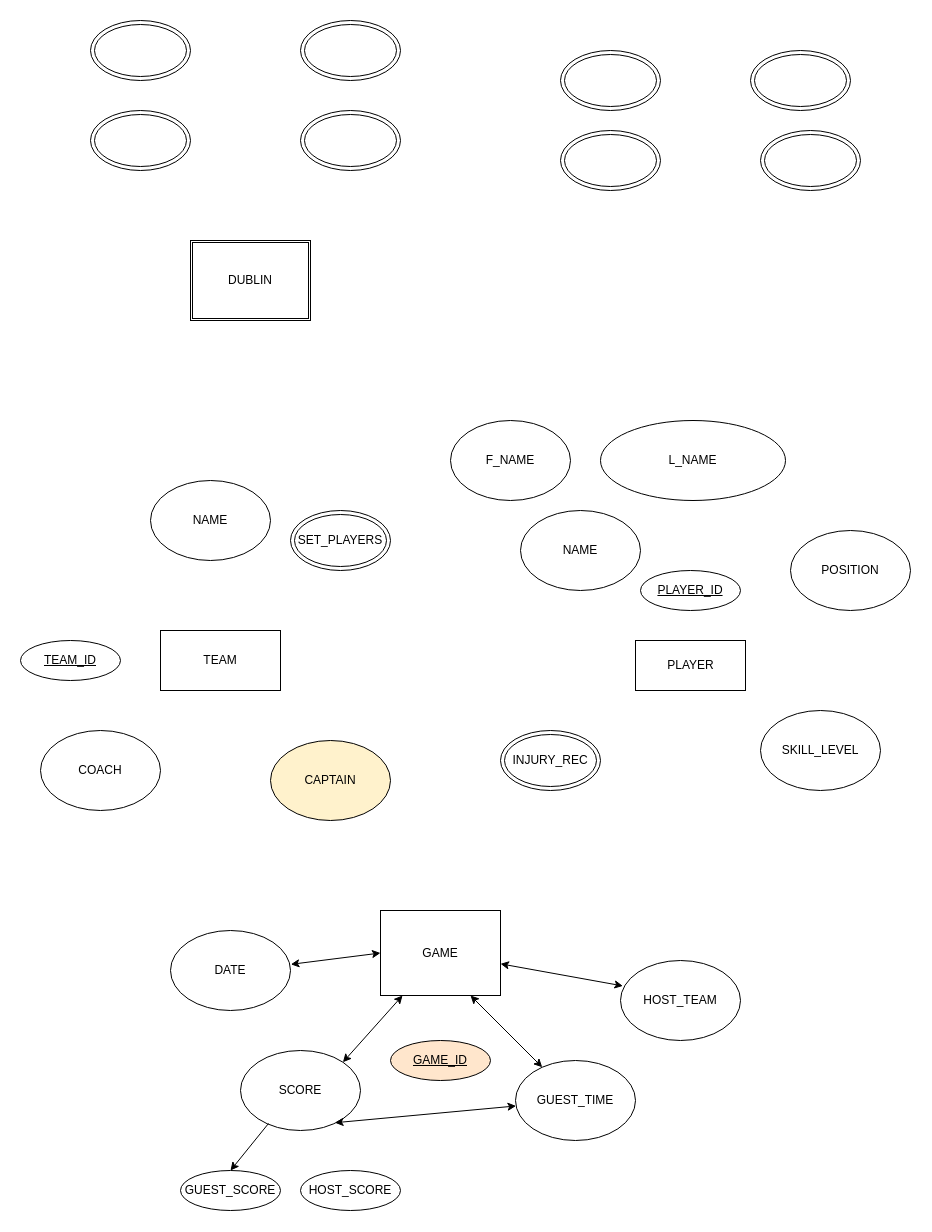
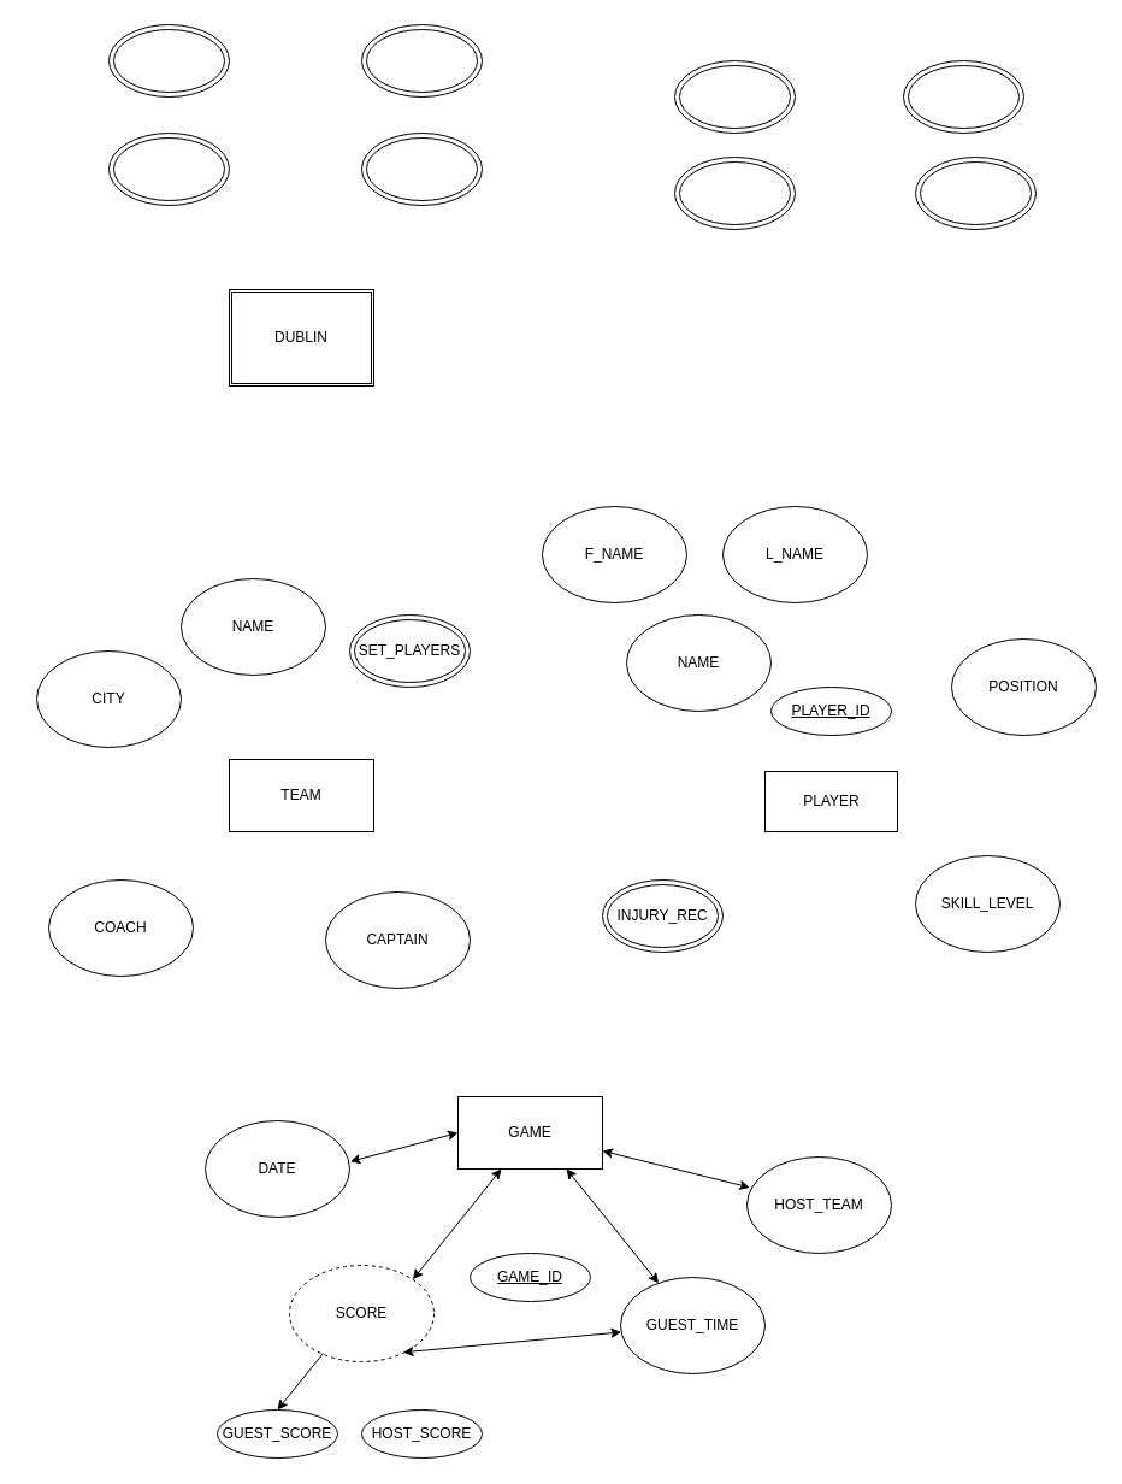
- <mxCell id="28" value="L_NAME" style="ellipse;whiteSpace=wrap;html=1;" vertex="1" parent="1"><mxGeometry x="600" y="420" width="185" height="80" as="geometry" /></mxCell>
+ <mxCell id="28" value="L_NAME" style="ellipse;whiteSpace=wrap;html=1;" vertex="1" parent="1"><mxGeometry x="600" y="420" width="120" height="80" as="geometry" /></mxCell>
+ <mxCell id="22" value="CITY" style="ellipse;whiteSpace=wrap;html=1;" vertex="1" parent="1"><mxGeometry x="30" y="540" width="120" height="80" as="geometry" /></mxCell>
- <mxCell id="29" value="TEAM_ID" style="ellipse;whiteSpace=wrap;html=1;align=center;fontStyle=4;" vertex="1" parent="1"><mxGeometry x="20" y="640" width="100" height="40" as="geometry" /></mxCell>
- <mxCell id="19" value="TEAM" style="rounded=0;whiteSpace=wrap;html=1;" vertex="1" parent="1"><mxGeometry x="160" y="630" width="120" height="60" as="geometry" /></mxCell>
+ <mxCell id="19" value="TEAM" style="rounded=0;whiteSpace=wrap;html=1;" vertex="1" parent="1"><mxGeometry x="190" y="630" width="120" height="60" as="geometry" /></mxCell>
- <mxCell id="21" value="CAPTAIN" style="ellipse;whiteSpace=wrap;html=1;fillColor=#fff2cc;" vertex="1" parent="1"><mxGeometry x="270" y="740" width="120" height="80" as="geometry" /></mxCell>
+ <mxCell id="21" value="CAPTAIN" style="ellipse;whiteSpace=wrap;html=1;" vertex="1" parent="1"><mxGeometry x="270" y="740" width="120" height="80" as="geometry" /></mxCell>
- <mxCell id="14" value="GAME" style="rounded=0;whiteSpace=wrap;html=1;" vertex="1" parent="1"><mxGeometry x="380" y="910" width="120" height="85" as="geometry" /></mxCell>
+ <mxCell id="14" value="GAME" style="rounded=0;whiteSpace=wrap;html=1;" vertex="1" parent="1"><mxGeometry x="380" y="910" width="120" height="60" as="geometry" /></mxCell>
- <mxCell id="31" value="GAME_ID" style="ellipse;whiteSpace=wrap;html=1;align=center;fontStyle=4;fillColor=#ffe6cc;" vertex="1" parent="1"><mxGeometry x="390" y="1040" width="100" height="40" as="geometry" /></mxCell>
+ <mxCell id="31" value="GAME_ID" style="ellipse;whiteSpace=wrap;html=1;align=center;fontStyle=4;" vertex="1" parent="1"><mxGeometry x="390" y="1040" width="100" height="40" as="geometry" /></mxCell>
- <mxCell id="15" value="SCORE" style="ellipse;whiteSpace=wrap;html=1;" vertex="1" parent="1"><mxGeometry x="240" y="1050" width="120" height="80" as="geometry" /></mxCell>
+ <mxCell id="15" value="SCORE" style="ellipse;whiteSpace=wrap;html=1;dashed=1;" vertex="1" parent="1"><mxGeometry x="240" y="1050" width="120" height="80" as="geometry" /></mxCell>
